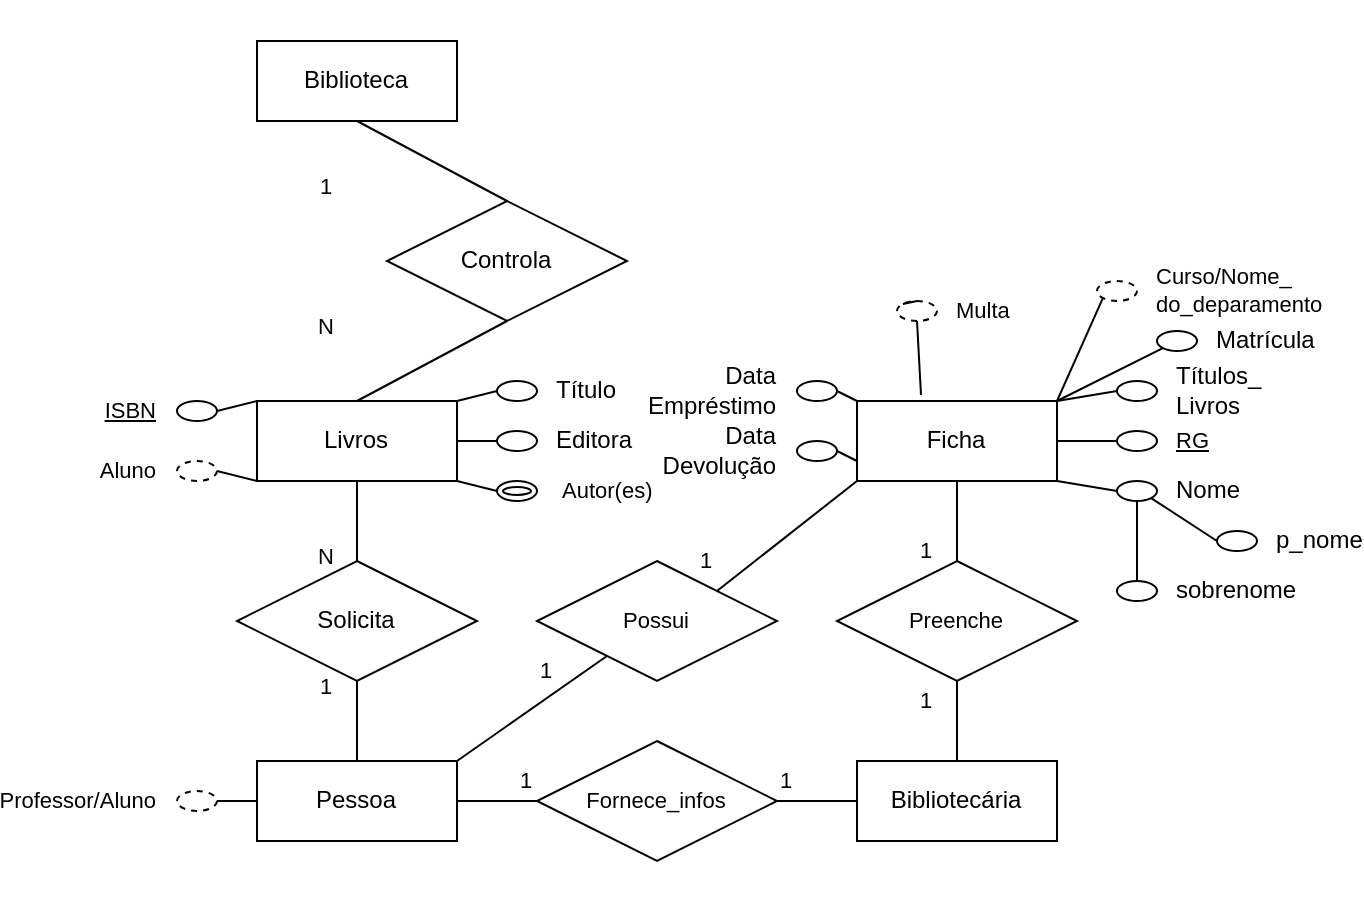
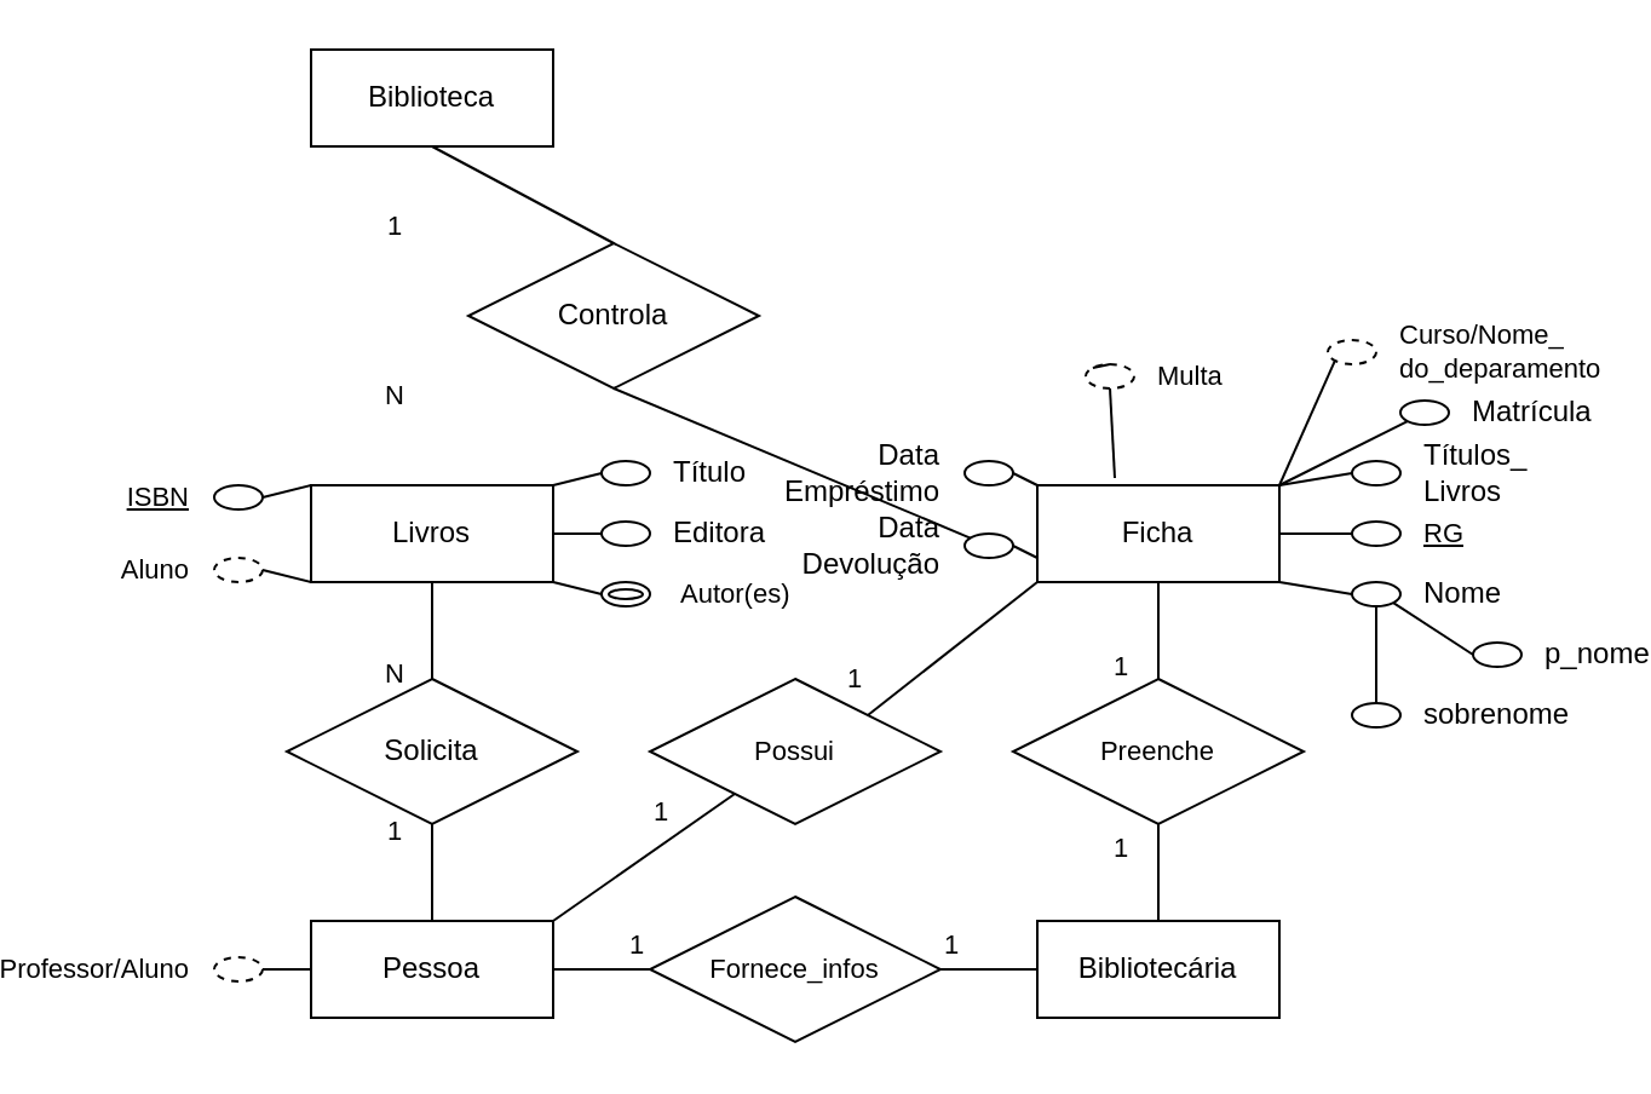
- <mxCell id="2" style="rounded=0;orthogonalLoop=1;jettySize=auto;html=1;exitX=0.5;exitY=1;exitDx=0;exitDy=0;entryX=0.5;entryY=0;entryDx=0;entryDy=0;endArrow=none;endFill=0;" edge="1" parent="1" source="3" target="7"><mxGeometry relative="1" as="geometry" /></mxCell>
+ <mxCell id="2" style="rounded=0;orthogonalLoop=1;jettySize=auto;html=1;exitX=0.5;exitY=1;exitDx=0;exitDy=0;endArrow=none;endFill=0;" edge="1" parent="1" source="3" target="55"><mxGeometry relative="1" as="geometry" /></mxCell>
